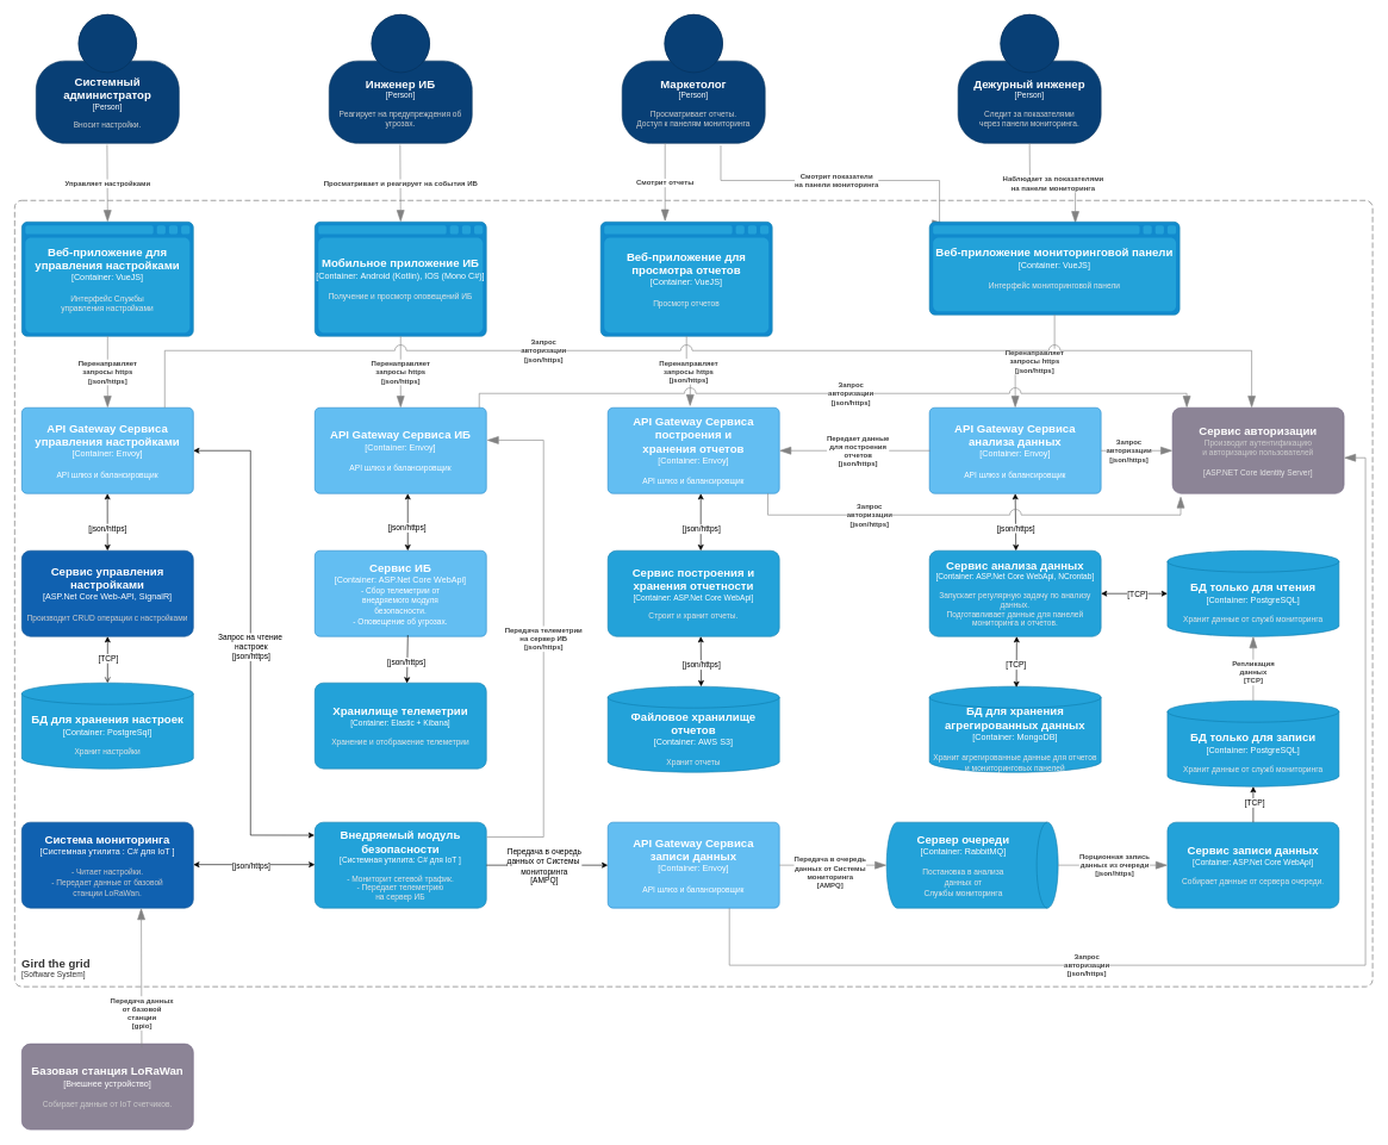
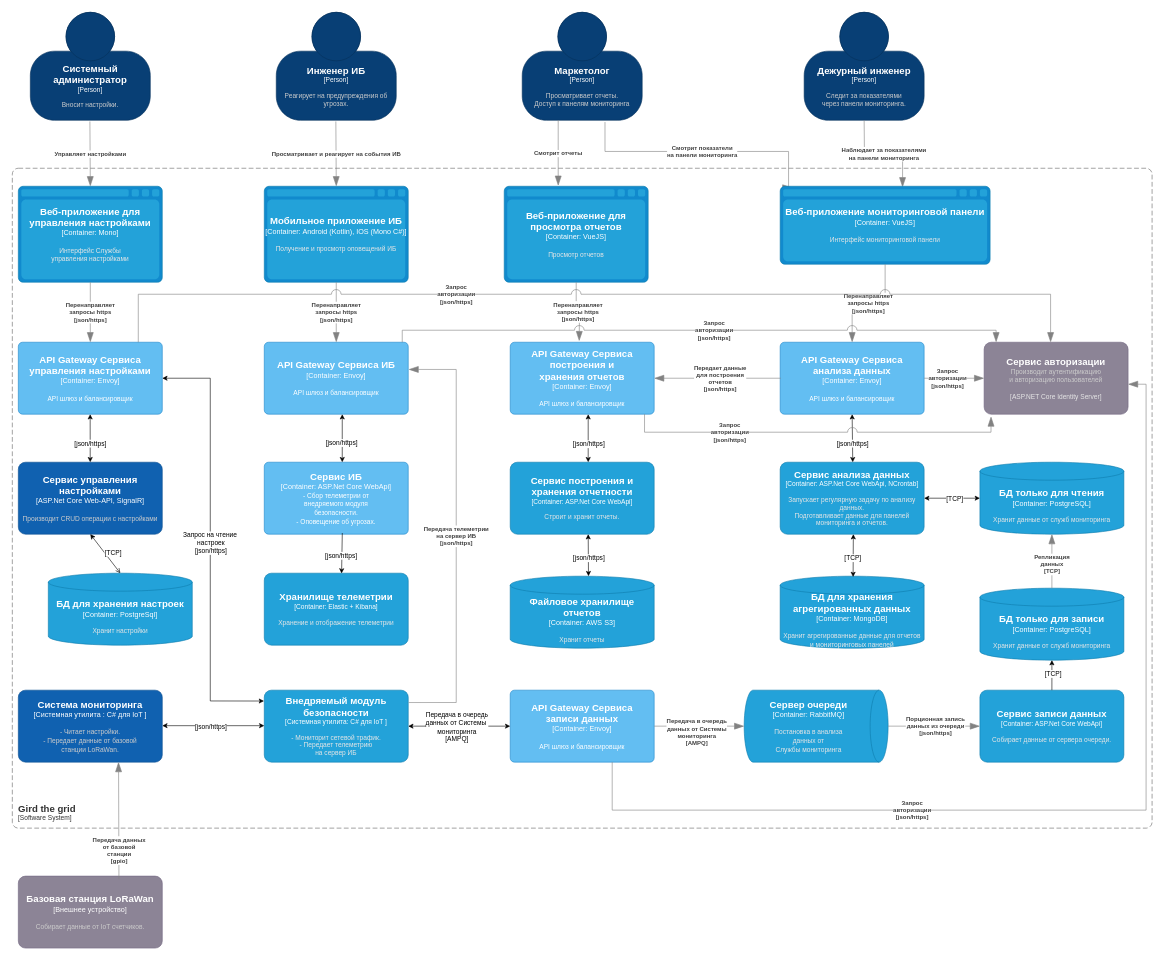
- <mxCell id="11" value="&lt;font style=&quot;font-size: 16px&quot;&gt;&lt;b&gt;Веб-приложение для управления настройками&lt;/b&gt;&lt;/font&gt;&lt;div&gt;[Container:&amp;nbsp;VueJS]&lt;/div&gt;&lt;br&gt;&lt;div&gt;&lt;font style=&quot;font-size: 11px&quot;&gt;&lt;font color=&quot;#E6E6E6&quot;&gt;Интерфейс Службы &#10;управления настройками&lt;/font&gt;&lt;/div&gt;" style="shape=mxgraph.c4.webBrowserContainer2;whiteSpace=wrap;html=1;boundedLbl=1;rounded=0;labelBackgroundColor=none;strokeColor=#118ACD;fillColor=#23A2D9;strokeColor=#118ACD;strokeColor2=#0E7DAD;fontSize=12;fontColor=#ffffff;align=center;metaEdit=1;points=[[0.5,0,0],[1,0.25,0],[1,0.5,0],[1,0.75,0],[0.5,1,0],[0,0.75,0],[0,0.5,0],[0,0.25,0]];resizable=0;" parent="1" vertex="1"><mxGeometry x="30" y="310" width="240" height="160" as="geometry" /></mxCell>
+ <mxCell id="11" value="&lt;font style=&quot;font-size: 16px&quot;&gt;&lt;b&gt;Веб-приложение для управления настройками&lt;/b&gt;&lt;/font&gt;&lt;div&gt;[Container:&amp;nbsp;Mono]&lt;/div&gt;&lt;br&gt;&lt;div&gt;&lt;font style=&quot;font-size: 11px&quot;&gt;&lt;font color=&quot;#E6E6E6&quot;&gt;Интерфейс Службы &#10;управления настройками&lt;/font&gt;&lt;/div&gt;" style="shape=mxgraph.c4.webBrowserContainer2;whiteSpace=wrap;html=1;boundedLbl=1;rounded=0;labelBackgroundColor=none;strokeColor=#118ACD;fillColor=#23A2D9;strokeColor=#118ACD;strokeColor2=#0E7DAD;fontSize=12;fontColor=#ffffff;align=center;metaEdit=1;points=[[0.5,0,0],[1,0.25,0],[1,0.5,0],[1,0.75,0],[0.5,1,0],[0,0.75,0],[0,0.5,0],[0,0.25,0]];resizable=0;" parent="1" vertex="1"><mxGeometry x="30" y="310" width="240" height="160" as="geometry" /></mxCell>
- <mxCell id="27" value="&lt;font style=&quot;font-size: 16px&quot;&gt;&lt;b&gt;БД для хранения настроек&lt;/b&gt;&lt;/font&gt;&lt;div&gt;[Container:&amp;nbsp;PostgreSql]&lt;/div&gt;&lt;br&gt;&lt;div&gt;&lt;font style=&quot;font-size: 11px&quot;&gt;&lt;font color=&quot;#E6E6E6&quot;&gt;Хранит настройки&lt;/font&gt;&lt;/div&gt;" style="shape=cylinder3;size=15;whiteSpace=wrap;html=1;boundedLbl=1;rounded=0;labelBackgroundColor=none;fillColor=#23A2D9;fontSize=12;fontColor=#ffffff;align=center;strokeColor=#0E7DAD;metaEdit=1;points=[[0.5,0,0],[1,0.25,0],[1,0.5,0],[1,0.75,0],[0.5,1,0],[0,0.75,0],[0,0.5,0],[0,0.25,0]];resizable=0;" parent="1" vertex="1"><mxGeometry x="30" y="955" width="240" height="120" as="geometry" /></mxCell>
+ <mxCell id="27" value="&lt;font style=&quot;font-size: 16px&quot;&gt;&lt;b&gt;БД для хранения настроек&lt;/b&gt;&lt;/font&gt;&lt;div&gt;[Container:&amp;nbsp;PostgreSql]&lt;/div&gt;&lt;br&gt;&lt;div&gt;&lt;font style=&quot;font-size: 11px&quot;&gt;&lt;font color=&quot;#E6E6E6&quot;&gt;Хранит настройки&lt;/font&gt;&lt;/div&gt;" style="shape=cylinder3;size=15;whiteSpace=wrap;html=1;boundedLbl=1;rounded=0;labelBackgroundColor=none;fillColor=#23A2D9;fontSize=12;fontColor=#ffffff;align=center;strokeColor=#0E7DAD;metaEdit=1;points=[[0.5,0,0],[1,0.25,0],[1,0.5,0],[1,0.75,0],[0.5,1,0],[0,0.75,0],[0,0.5,0],[0,0.25,0]];resizable=0;" parent="1" vertex="1"><mxGeometry x="80" y="955" width="240" height="120" as="geometry" /></mxCell>
- <mxCell id="55" value="" style="endArrow=none;startArrow=classic;html=1;rounded=0;entryX=1;entryY=0.5;entryDx=0;entryDy=0;entryPerimeter=0;exitX=0;exitY=0.5;exitDx=0;exitDy=0;exitPerimeter=0;" parent="1" source="47" target="51" edge="1"><mxGeometry width="50" height="50" relative="1" as="geometry"><mxPoint x="838.462" y="1210" as="sourcePoint" /><mxPoint x="2720" y="1975" as="targetPoint" /></mxGeometry></mxCell>
+ <mxCell id="55" value="" style="endArrow=classic;startArrow=classic;html=1;rounded=0;entryX=1;entryY=0.5;entryDx=0;entryDy=0;entryPerimeter=0;exitX=0;exitY=0.5;exitDx=0;exitDy=0;exitPerimeter=0;" parent="1" source="47" target="51" edge="1"><mxGeometry width="50" height="50" relative="1" as="geometry"><mxPoint x="838.462" y="1210" as="sourcePoint" /><mxPoint x="2720" y="1975" as="targetPoint" /></mxGeometry></mxCell>
